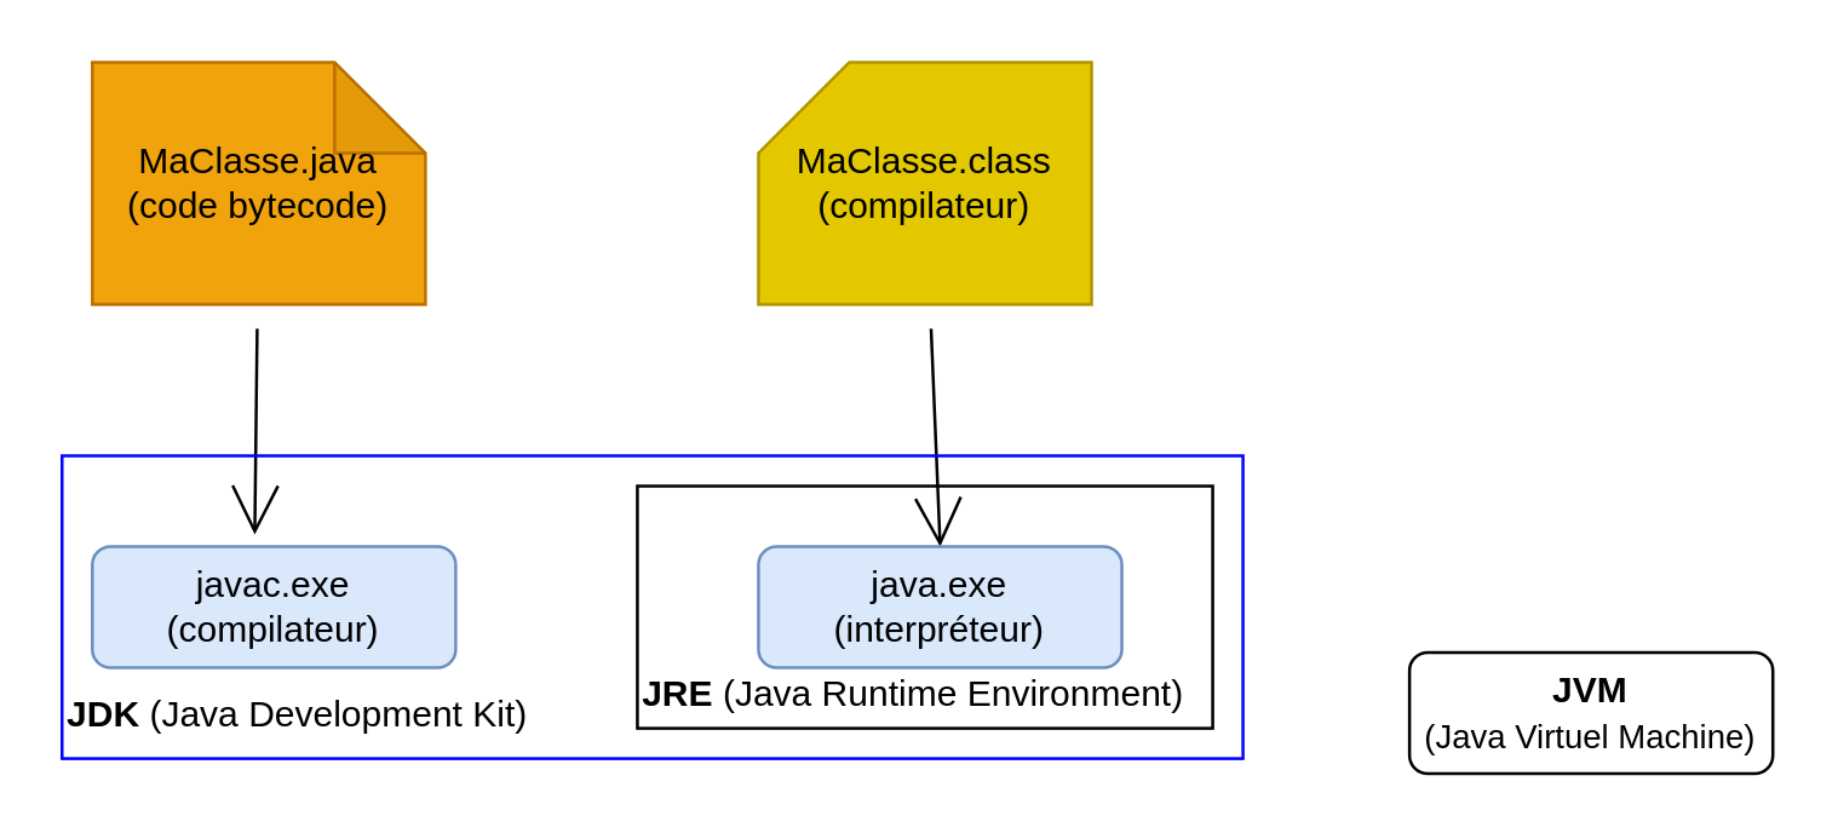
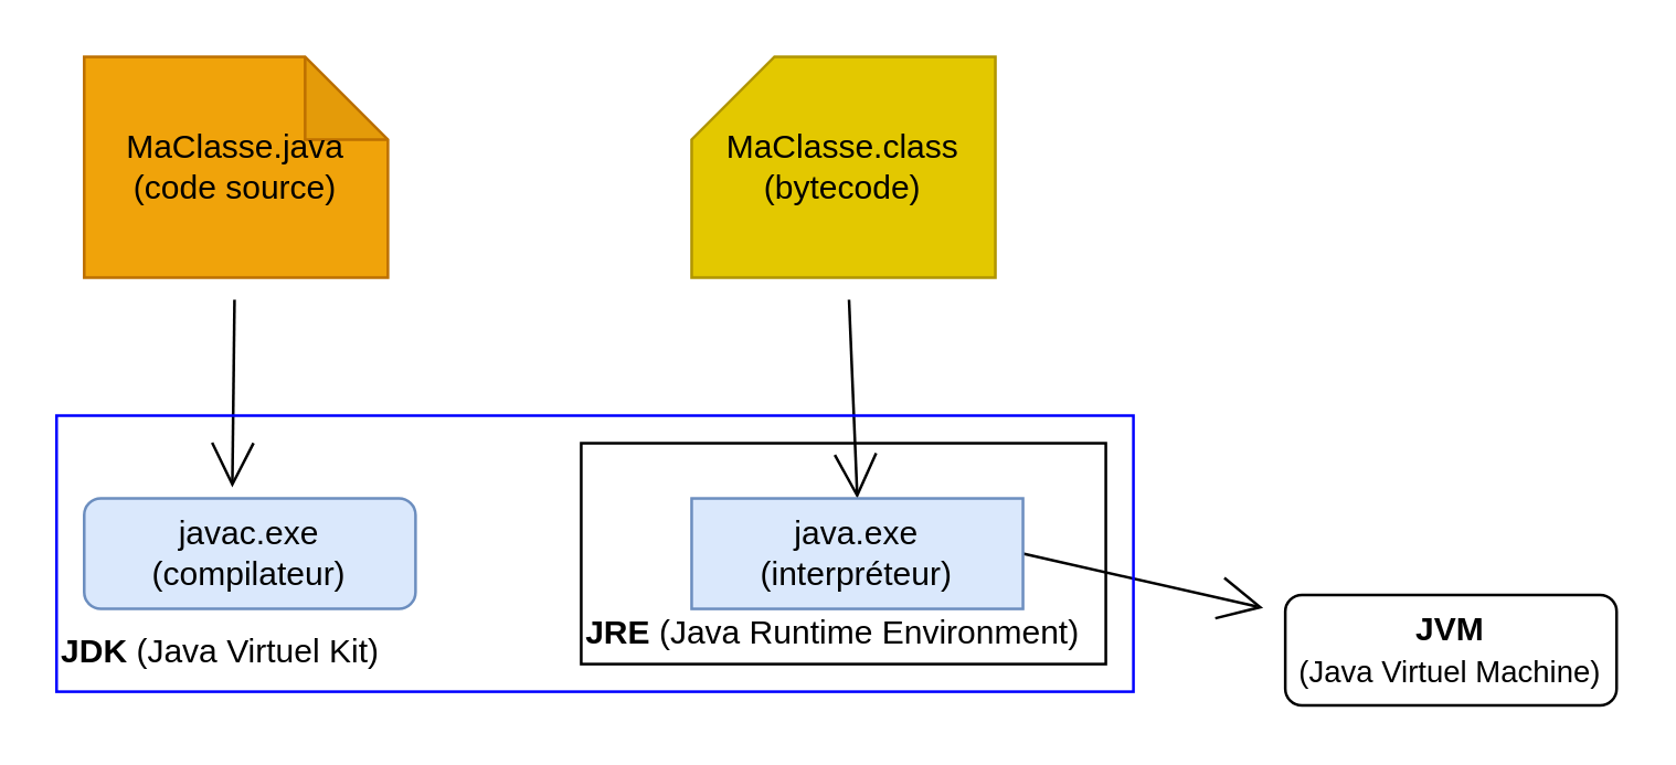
- <mxCell id="6" value="&lt;span&gt;MaClasse.java&lt;br&gt;(code bytecode)&lt;br&gt;&lt;/span&gt;" style="shape=note;whiteSpace=wrap;html=1;backgroundOutline=1;darkOpacity=0.05;hachureGap=4;pointerEvents=0;fillColor=#f0a30a;strokeColor=#BD7000;fontColor=#000000;" vertex="1" parent="1"><mxGeometry x="30" y="20" width="110" height="80" as="geometry" /></mxCell>
+ <mxCell id="6" value="&lt;span&gt;MaClasse.java&lt;br&gt;(code source)&lt;br&gt;&lt;/span&gt;" style="shape=note;whiteSpace=wrap;html=1;backgroundOutline=1;darkOpacity=0.05;hachureGap=4;pointerEvents=0;fillColor=#f0a30a;strokeColor=#BD7000;fontColor=#000000;" vertex="1" parent="1"><mxGeometry x="30" y="20" width="110" height="80" as="geometry" /></mxCell>
- <mxCell id="3" value="MaClasse.class&lt;br&gt;(compilateur)" style="shape=card;whiteSpace=wrap;html=1;hachureGap=4;pointerEvents=0;fillColor=#e3c800;strokeColor=#B09500;fontColor=#000000;" vertex="1" parent="1"><mxGeometry x="250" y="20" width="110" height="80" as="geometry" /></mxCell>
+ <mxCell id="3" value="MaClasse.class&lt;br&gt;(bytecode)" style="shape=card;whiteSpace=wrap;html=1;hachureGap=4;pointerEvents=0;fillColor=#e3c800;strokeColor=#B09500;fontColor=#000000;" vertex="1" parent="1"><mxGeometry x="250" y="20" width="110" height="80" as="geometry" /></mxCell>
- <mxCell id="10" value="&lt;br&gt;&lt;br&gt;&lt;br&gt;&lt;br&gt;&lt;br&gt;&lt;div&gt;&lt;b&gt;JDK&lt;/b&gt; (Java Development Kit)&lt;/div&gt;" style="rounded=0;whiteSpace=wrap;html=1;hachureGap=4;pointerEvents=0;fillColor=none;align=left;strokeColor=#0000FF;" vertex="1" parent="1"><mxGeometry x="20" y="150" width="390" height="100" as="geometry" /></mxCell>
+ <mxCell id="10" value="&lt;br&gt;&lt;br&gt;&lt;br&gt;&lt;br&gt;&lt;br&gt;&lt;div&gt;&lt;b&gt;JDK&lt;/b&gt; (Java Virtuel Kit)&lt;/div&gt;" style="rounded=0;whiteSpace=wrap;html=1;hachureGap=4;pointerEvents=0;fillColor=none;align=left;strokeColor=#0000FF;" vertex="1" parent="1"><mxGeometry x="20" y="150" width="390" height="100" as="geometry" /></mxCell>
- <mxCell id="11" value="java.exe&lt;br&gt;(interpréteur)" style="rounded=1;whiteSpace=wrap;html=1;hachureGap=4;pointerEvents=0;fillColor=#dae8fc;strokeColor=#6c8ebf;" vertex="1" parent="1"><mxGeometry x="250" y="180" width="120" height="40" as="geometry" /></mxCell>
+ <mxCell id="11" value="java.exe&lt;br&gt;(interpréteur)" style="whiteSpace=wrap;html=1;hachureGap=4;pointerEvents=0;fillColor=#dae8fc;strokeColor=#6c8ebf;rounded=0;" vertex="1" parent="1"><mxGeometry x="250" y="180" width="120" height="40" as="geometry" /></mxCell>
+ <mxCell id="7" style="edgeStyle=none;curved=1;rounded=0;orthogonalLoop=1;jettySize=auto;html=1;exitX=1;exitY=0.5;exitDx=0;exitDy=0;endArrow=open;startSize=14;endSize=14;sourcePerimeterSpacing=8;targetPerimeterSpacing=8;" edge="1" parent="1" source="11" target="8"><mxGeometry relative="1" as="geometry"><mxPoint x="450" y="200" as="targetPoint" /></mxGeometry></mxCell>
